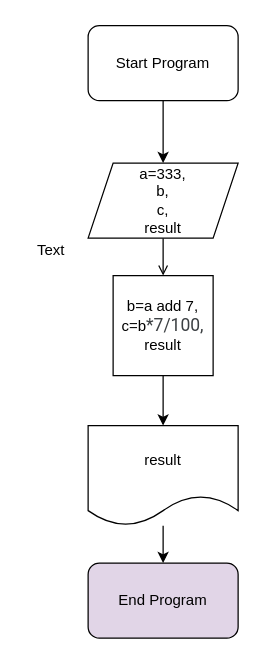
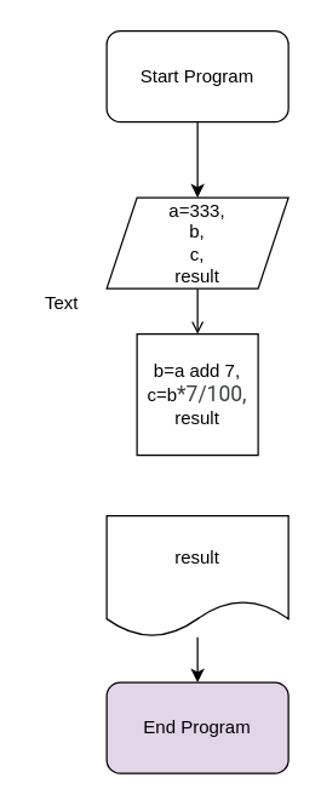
- <mxCell id="7" value="" style="edgeStyle=orthogonalEdgeStyle;rounded=0;orthogonalLoop=1;jettySize=auto;html=1;" edge="1" parent="1" source="8" target="10"><mxGeometry relative="1" as="geometry" /></mxCell>
